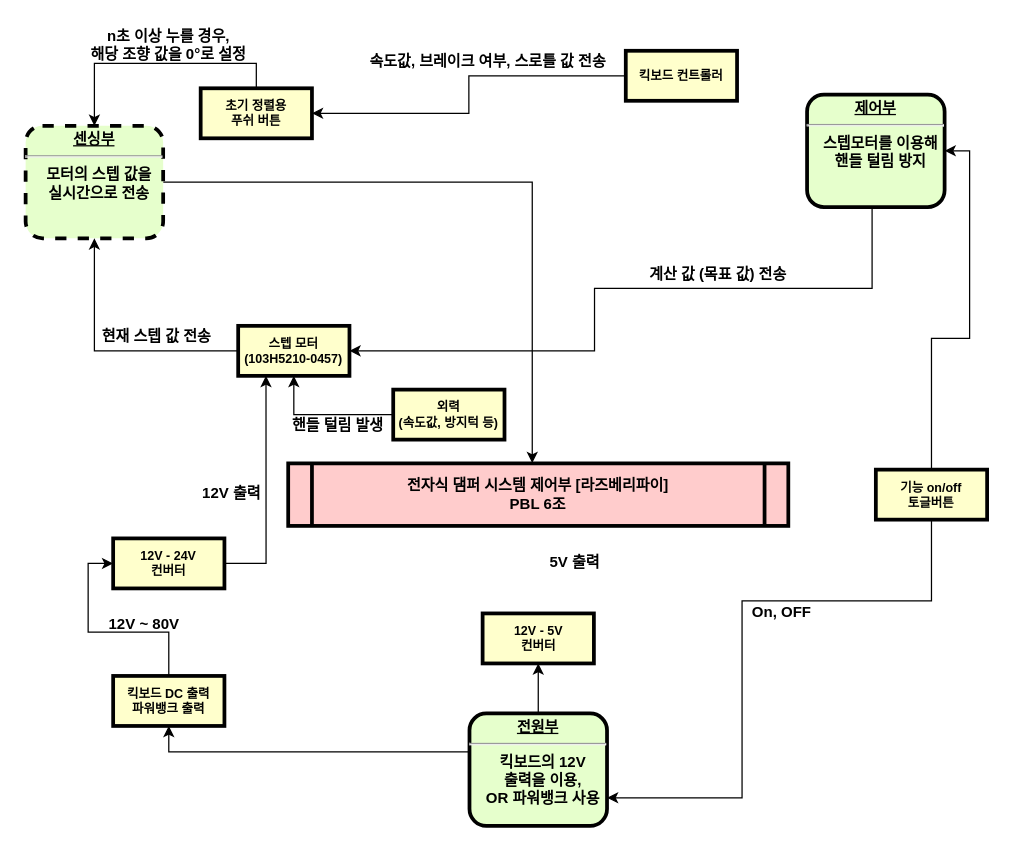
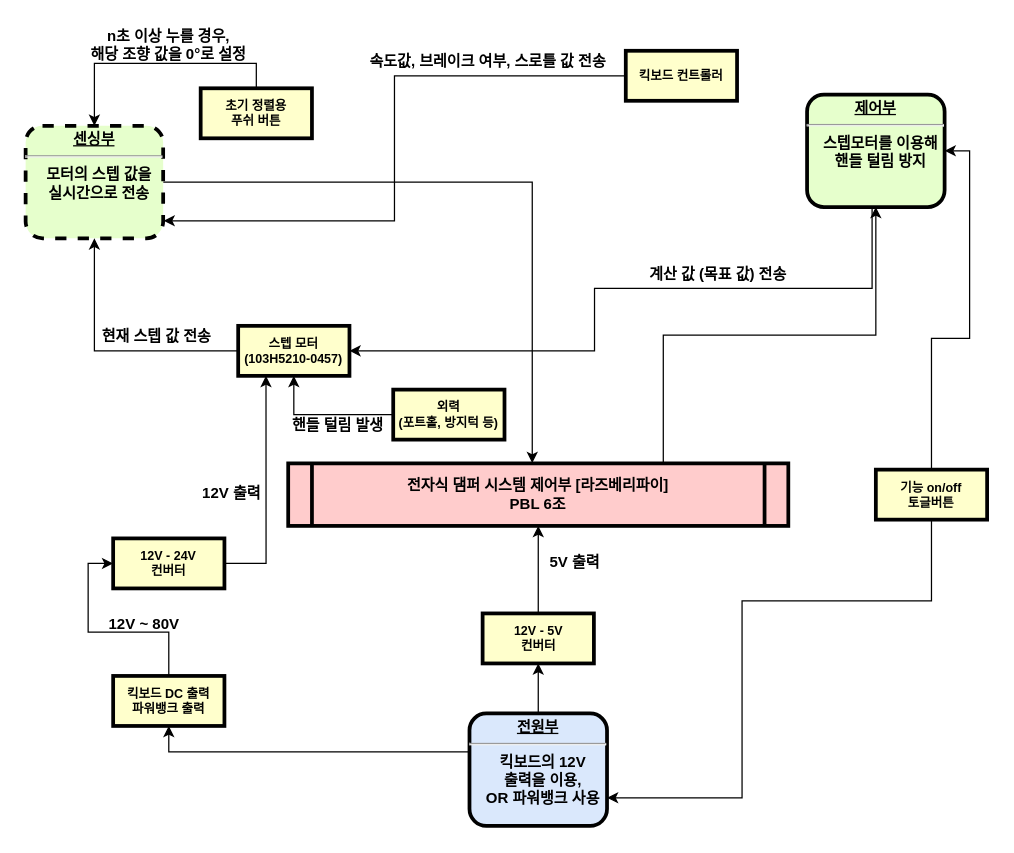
- <mxCell id="24" style="edgeStyle=orthogonalEdgeStyle;rounded=0;orthogonalLoop=1;jettySize=auto;html=1;fontSize=9;" edge="1" parent="1" source="25" target="19"><mxGeometry relative="1" as="geometry" /></mxCell>
+ <mxCell id="24" style="edgeStyle=orthogonalEdgeStyle;rounded=0;orthogonalLoop=1;jettySize=auto;html=1;entryX=1.003;entryY=0.844;entryDx=0;entryDy=0;entryPerimeter=0;fontSize=9;" edge="1" parent="1" source="25" target="5"><mxGeometry relative="1" as="geometry" /></mxCell>
+ <mxCell id="2" style="edgeStyle=orthogonalEdgeStyle;rounded=0;orthogonalLoop=1;jettySize=auto;html=1;exitX=0.75;exitY=0;exitDx=0;exitDy=0;entryX=0.5;entryY=1;entryDx=0;entryDy=0;fontSize=9;" edge="1" parent="1" source="3" target="7"><mxGeometry relative="1" as="geometry" /></mxCell>
- <mxCell id="21" value="외력&#10;(속도값, 방지턱 등)" style="whiteSpace=wrap;align=center;verticalAlign=middle;fontStyle=1;strokeWidth=3;fillColor=#FFFFCC;fontSize=10;" vertex="1" parent="1"><mxGeometry x="314" y="311" width="89" height="40" as="geometry" /></mxCell>
+ <mxCell id="21" value="외력&#10;(포트홀, 방지턱 등)" style="whiteSpace=wrap;align=center;verticalAlign=middle;fontStyle=1;strokeWidth=3;fillColor=#FFFFCC;fontSize=10;" vertex="1" parent="1"><mxGeometry x="314" y="311" width="89" height="40" as="geometry" /></mxCell>
+ <mxCell id="22" style="edgeStyle=orthogonalEdgeStyle;rounded=0;orthogonalLoop=1;jettySize=auto;html=1;fontSize=9;" edge="1" parent="1" source="23" target="3"><mxGeometry relative="1" as="geometry" /></mxCell>
- <mxCell id="36" value="On, OFF" style="text;spacingTop=-5;align=center;fontStyle=1" vertex="1" parent="1"><mxGeometry x="610" y="480" width="30" height="20" as="geometry" /></mxCell>
- <mxCell id="15" value="&lt;p style=&quot;margin: 4px 0px 0px ; text-decoration: underline ; text-align: center&quot;&gt;전원부&lt;/p&gt;&lt;hr&gt;&lt;p style=&quot;margin: 0px 0px 0px 8px&quot;&gt;킥보드의 12V&lt;/p&gt;&lt;p style=&quot;margin: 0px 0px 0px 8px&quot;&gt;출력을 이용,&lt;/p&gt;&lt;p style=&quot;margin: 0px 0px 0px 8px&quot;&gt;OR 파워뱅크 사용&lt;/p&gt;" style="verticalAlign=middle;align=center;overflow=fill;fontSize=12;fontFamily=Helvetica;html=1;rounded=1;fontStyle=1;strokeWidth=3;fillColor=#E6FFCC" vertex="1" parent="1"><mxGeometry x="375" y="570" width="110" height="90" as="geometry" /></mxCell>
+ <mxCell id="15" value="&lt;p style=&quot;margin: 4px 0px 0px ; text-decoration: underline ; text-align: center&quot;&gt;전원부&lt;/p&gt;&lt;hr&gt;&lt;p style=&quot;margin: 0px 0px 0px 8px&quot;&gt;킥보드의 12V&lt;/p&gt;&lt;p style=&quot;margin: 0px 0px 0px 8px&quot;&gt;출력을 이용,&lt;/p&gt;&lt;p style=&quot;margin: 0px 0px 0px 8px&quot;&gt;OR 파워뱅크 사용&lt;/p&gt;" style="verticalAlign=middle;align=center;overflow=fill;fontSize=12;fontFamily=Helvetica;html=1;rounded=1;fontStyle=1;strokeWidth=3;fillColor=#dae8fc;" vertex="1" parent="1"><mxGeometry x="375" y="570" width="110" height="90" as="geometry" /></mxCell>
